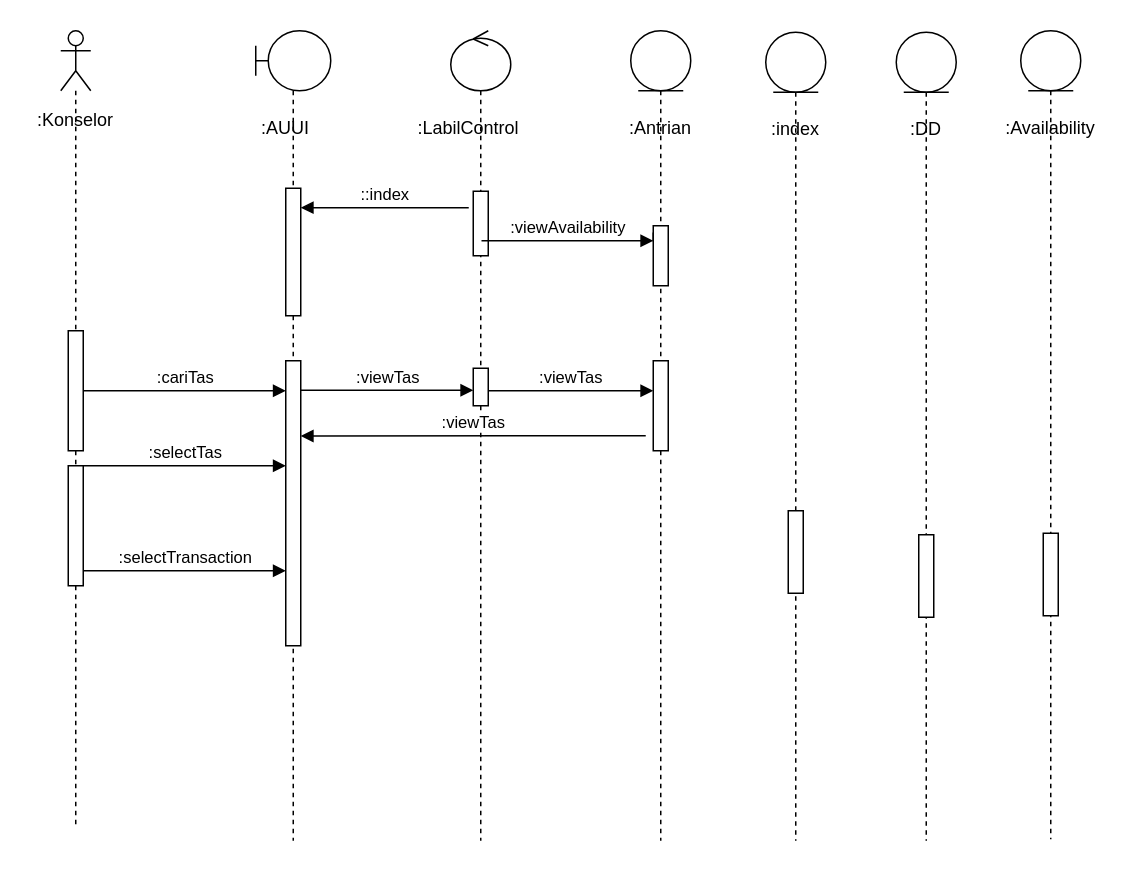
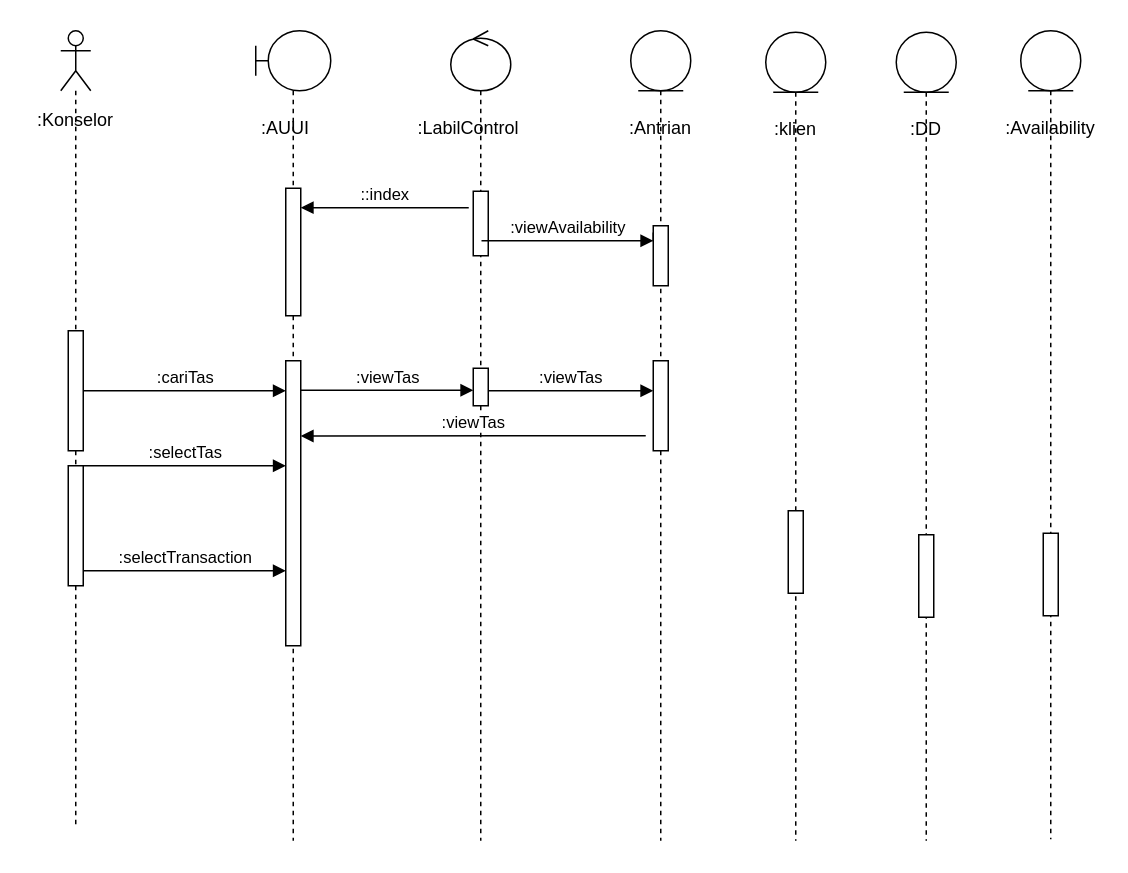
- <mxCell id="30" value=":index" style="text;html=1;strokeColor=none;fillColor=none;align=center;verticalAlign=middle;whiteSpace=wrap;rounded=0;" parent="1" vertex="1"><mxGeometry x="500" y="71" width="60" height="30" as="geometry" /></mxCell>
+ <mxCell id="30" value=":klien" style="text;html=1;strokeColor=none;fillColor=none;align=center;verticalAlign=middle;whiteSpace=wrap;rounded=0;" parent="1" vertex="1"><mxGeometry x="500" y="71" width="60" height="30" as="geometry" /></mxCell>
